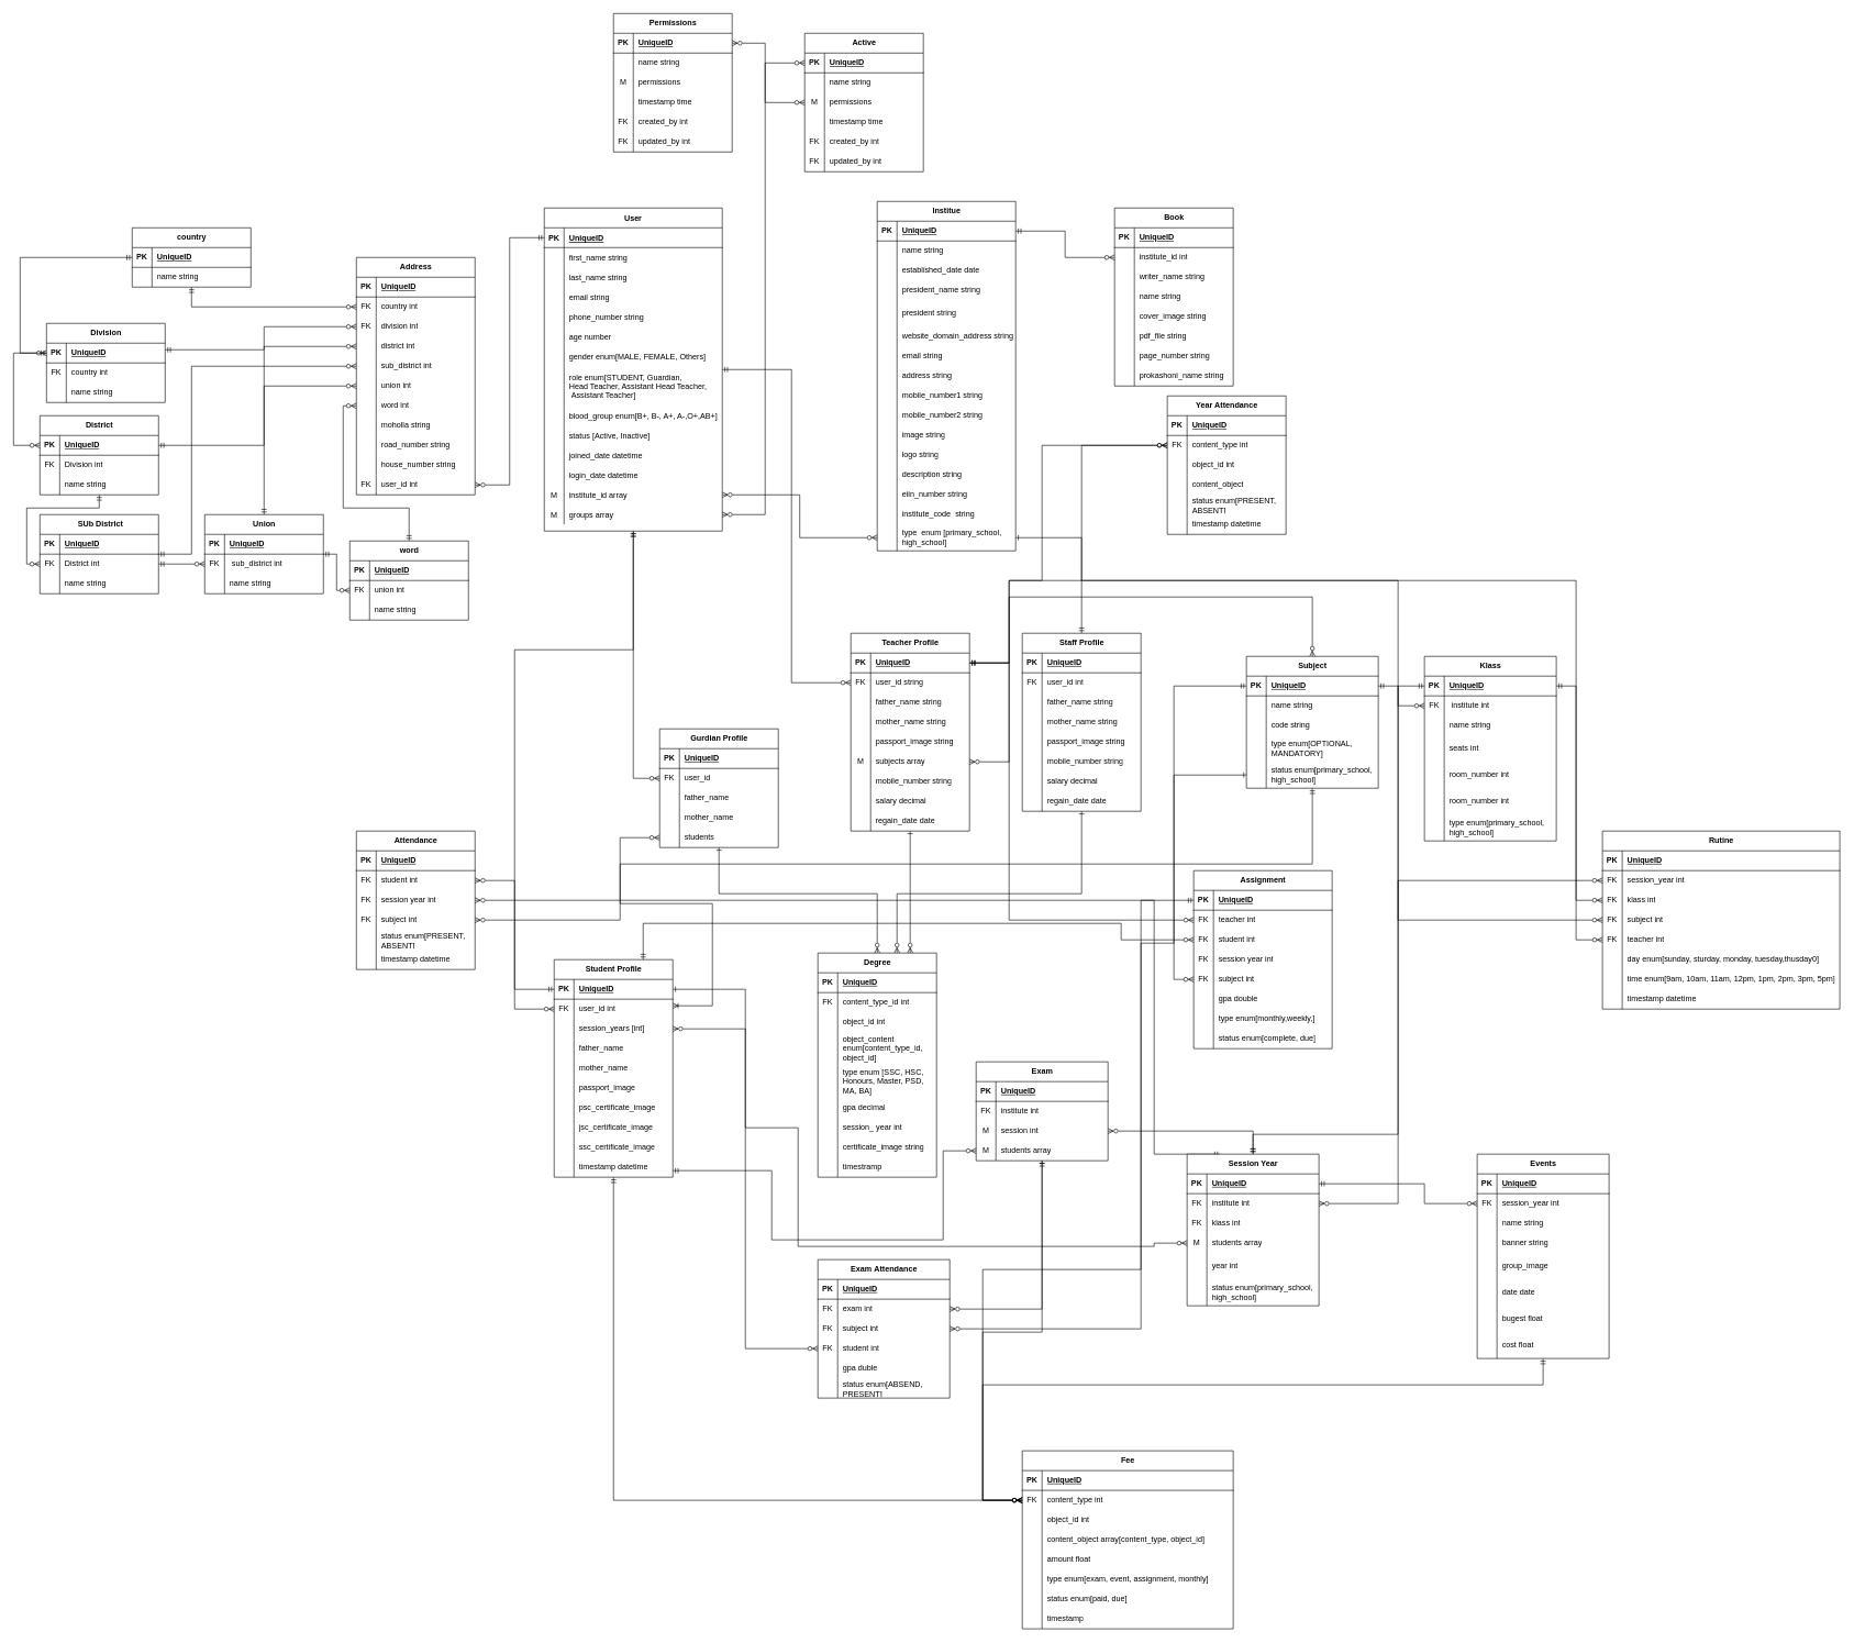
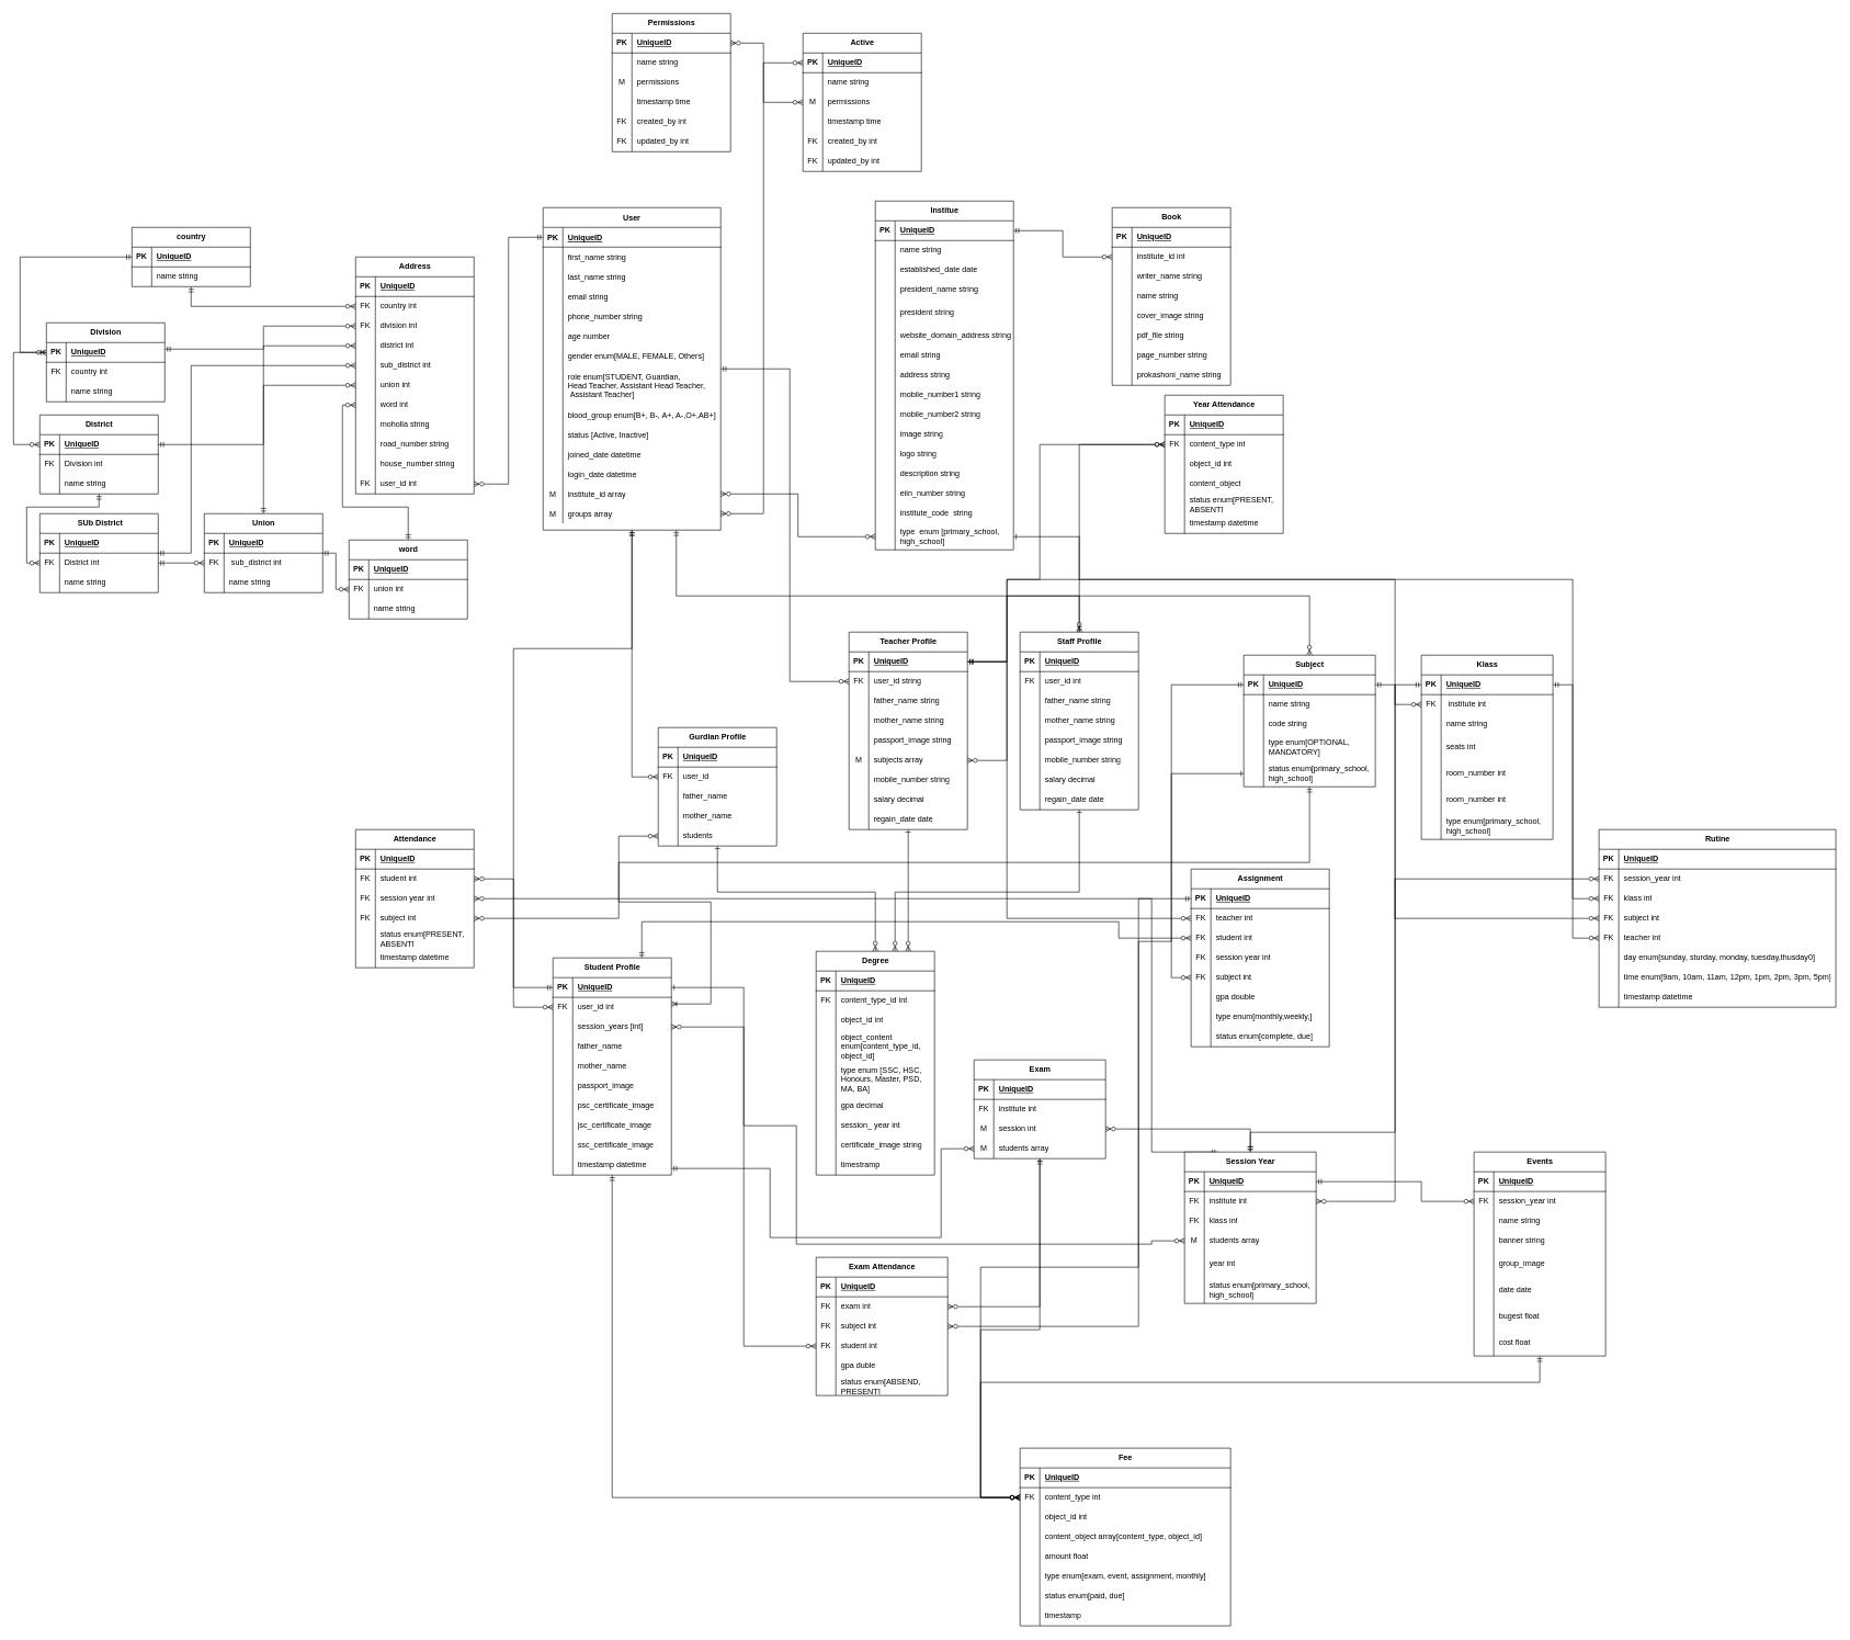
+ <mxCell id="209" style="edgeStyle=orthogonalEdgeStyle;rounded=0;orthogonalLoop=1;jettySize=auto;html=1;startArrow=ERmandOne;startFill=0;endArrow=ERzeroToMany;endFill=0;exitX=0.75;exitY=1;exitDx=0;exitDy=0;" parent="1" source="5" target="184" edge="1"><mxGeometry relative="1" as="geometry"><Array as="points"><mxPoint x="1028" y="905" /><mxPoint x="1640" y="905" /></Array></mxGeometry></mxCell>
